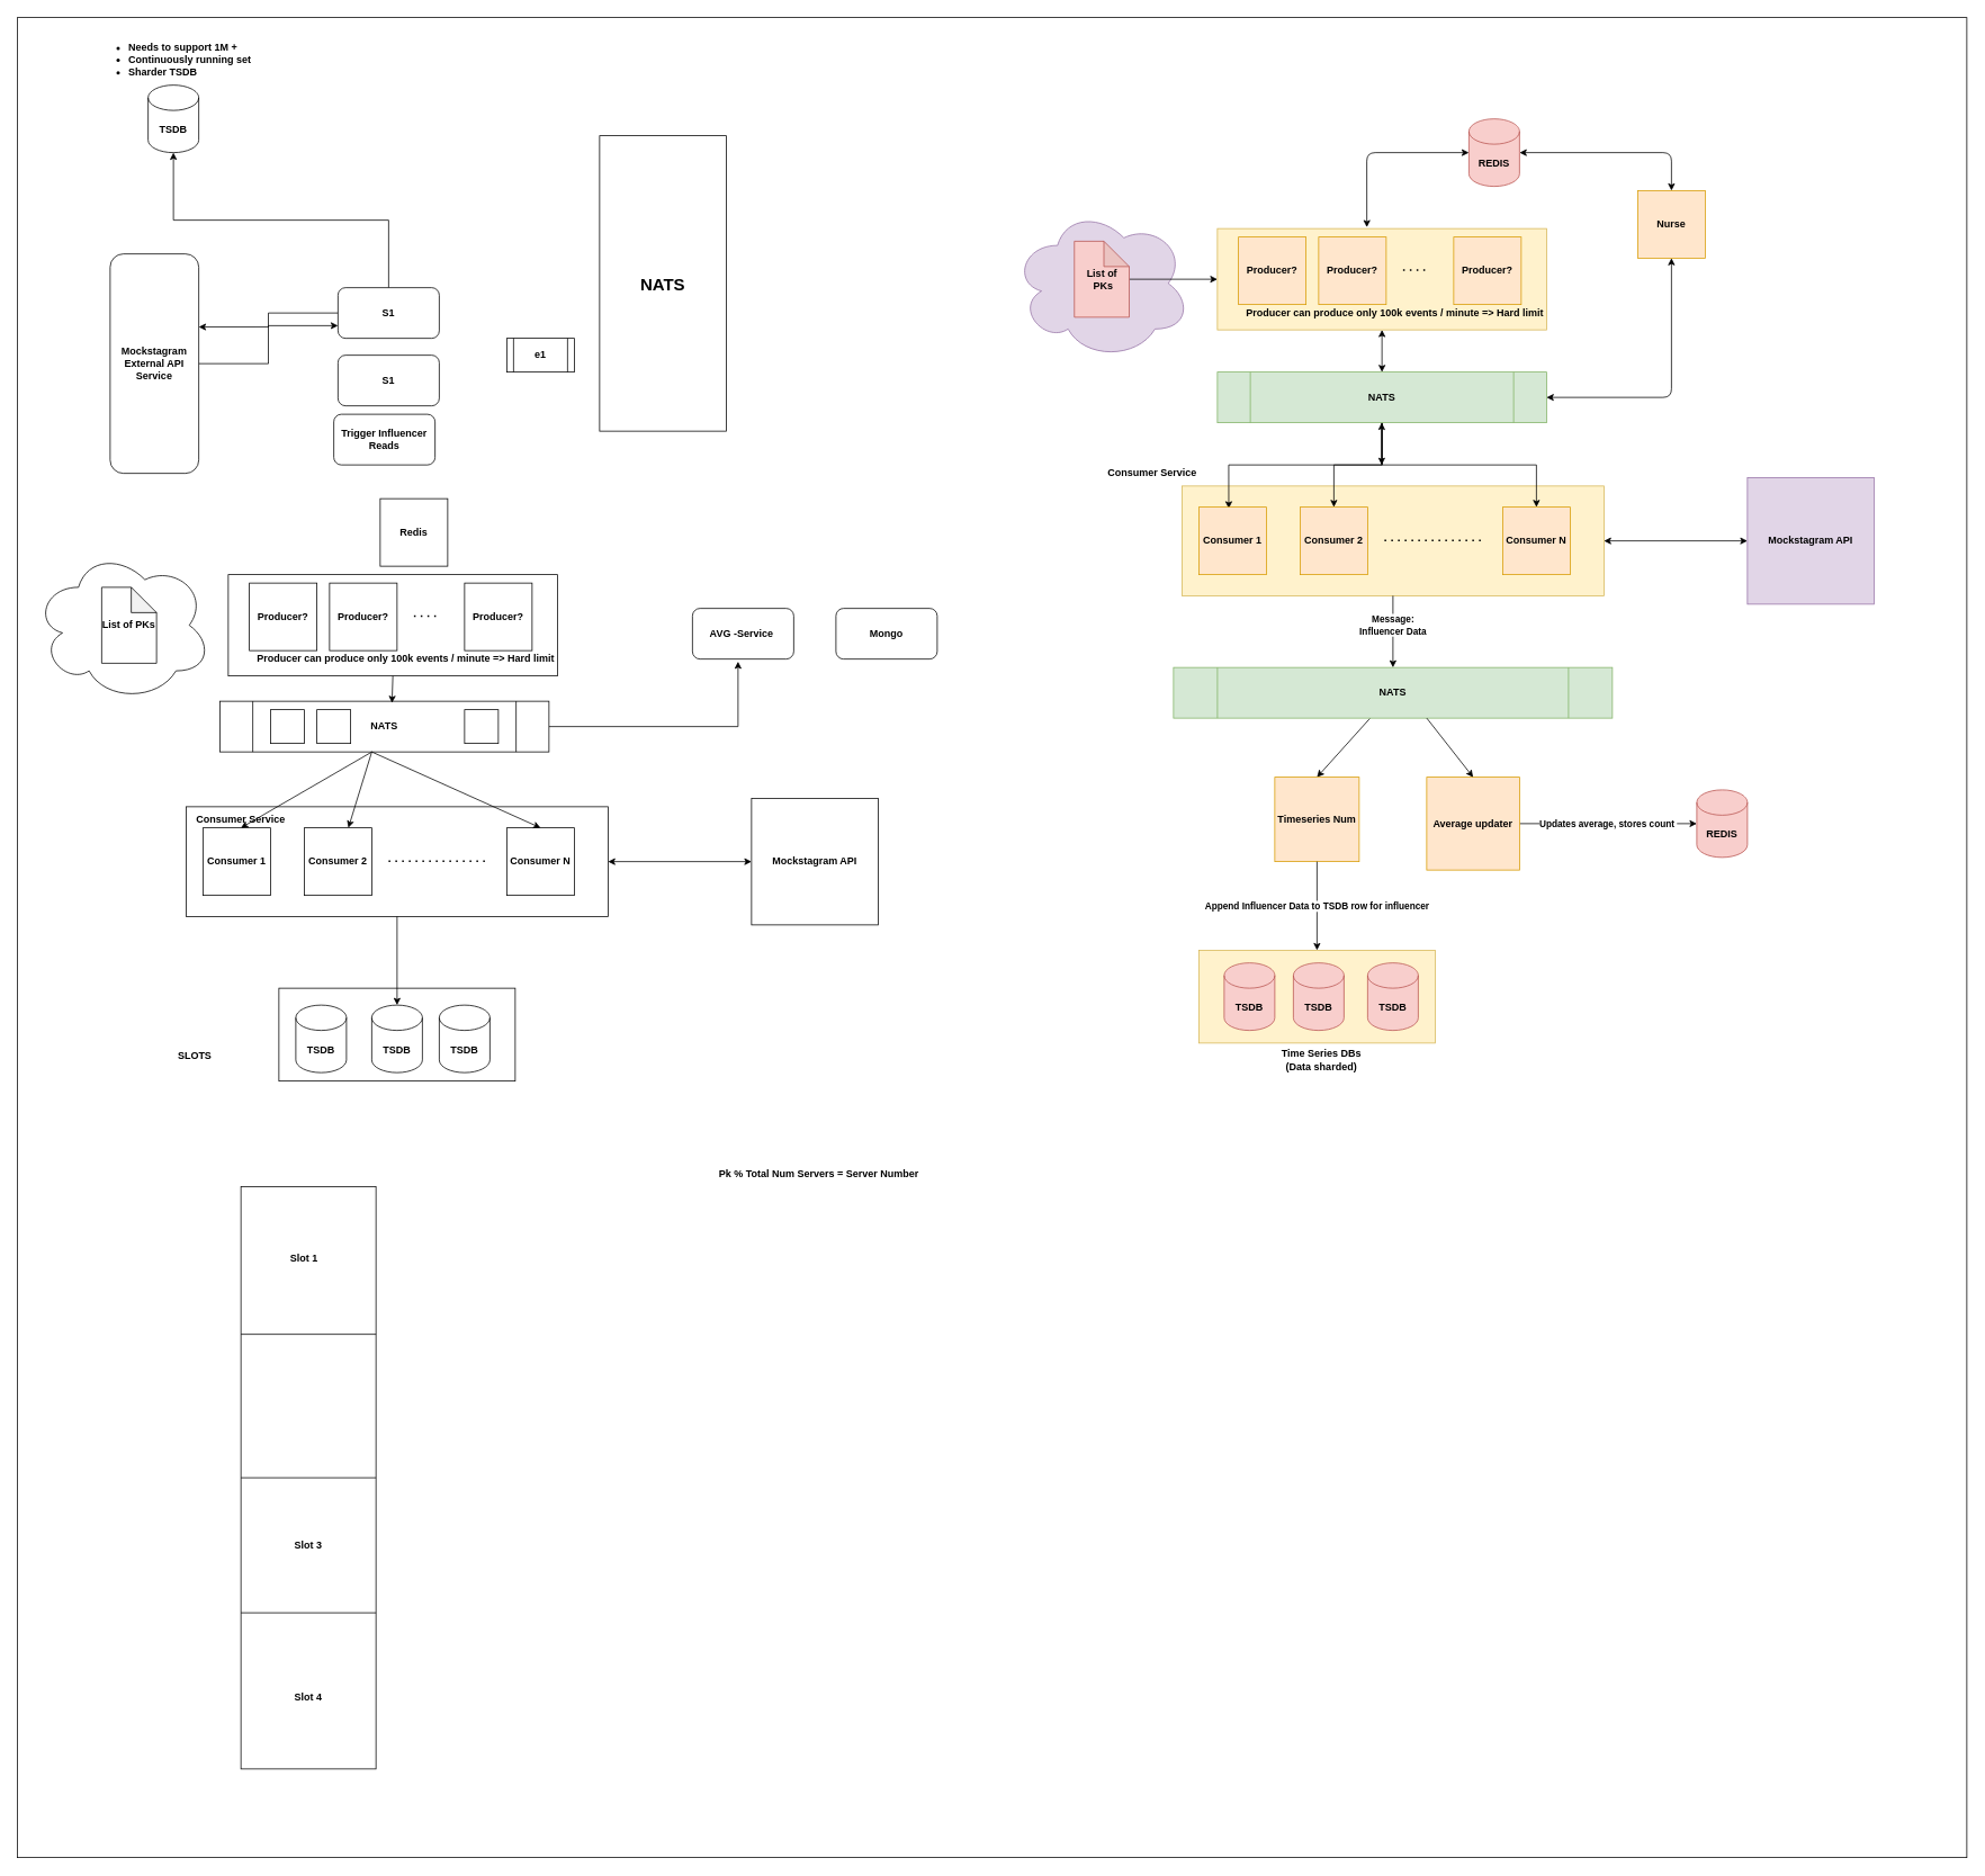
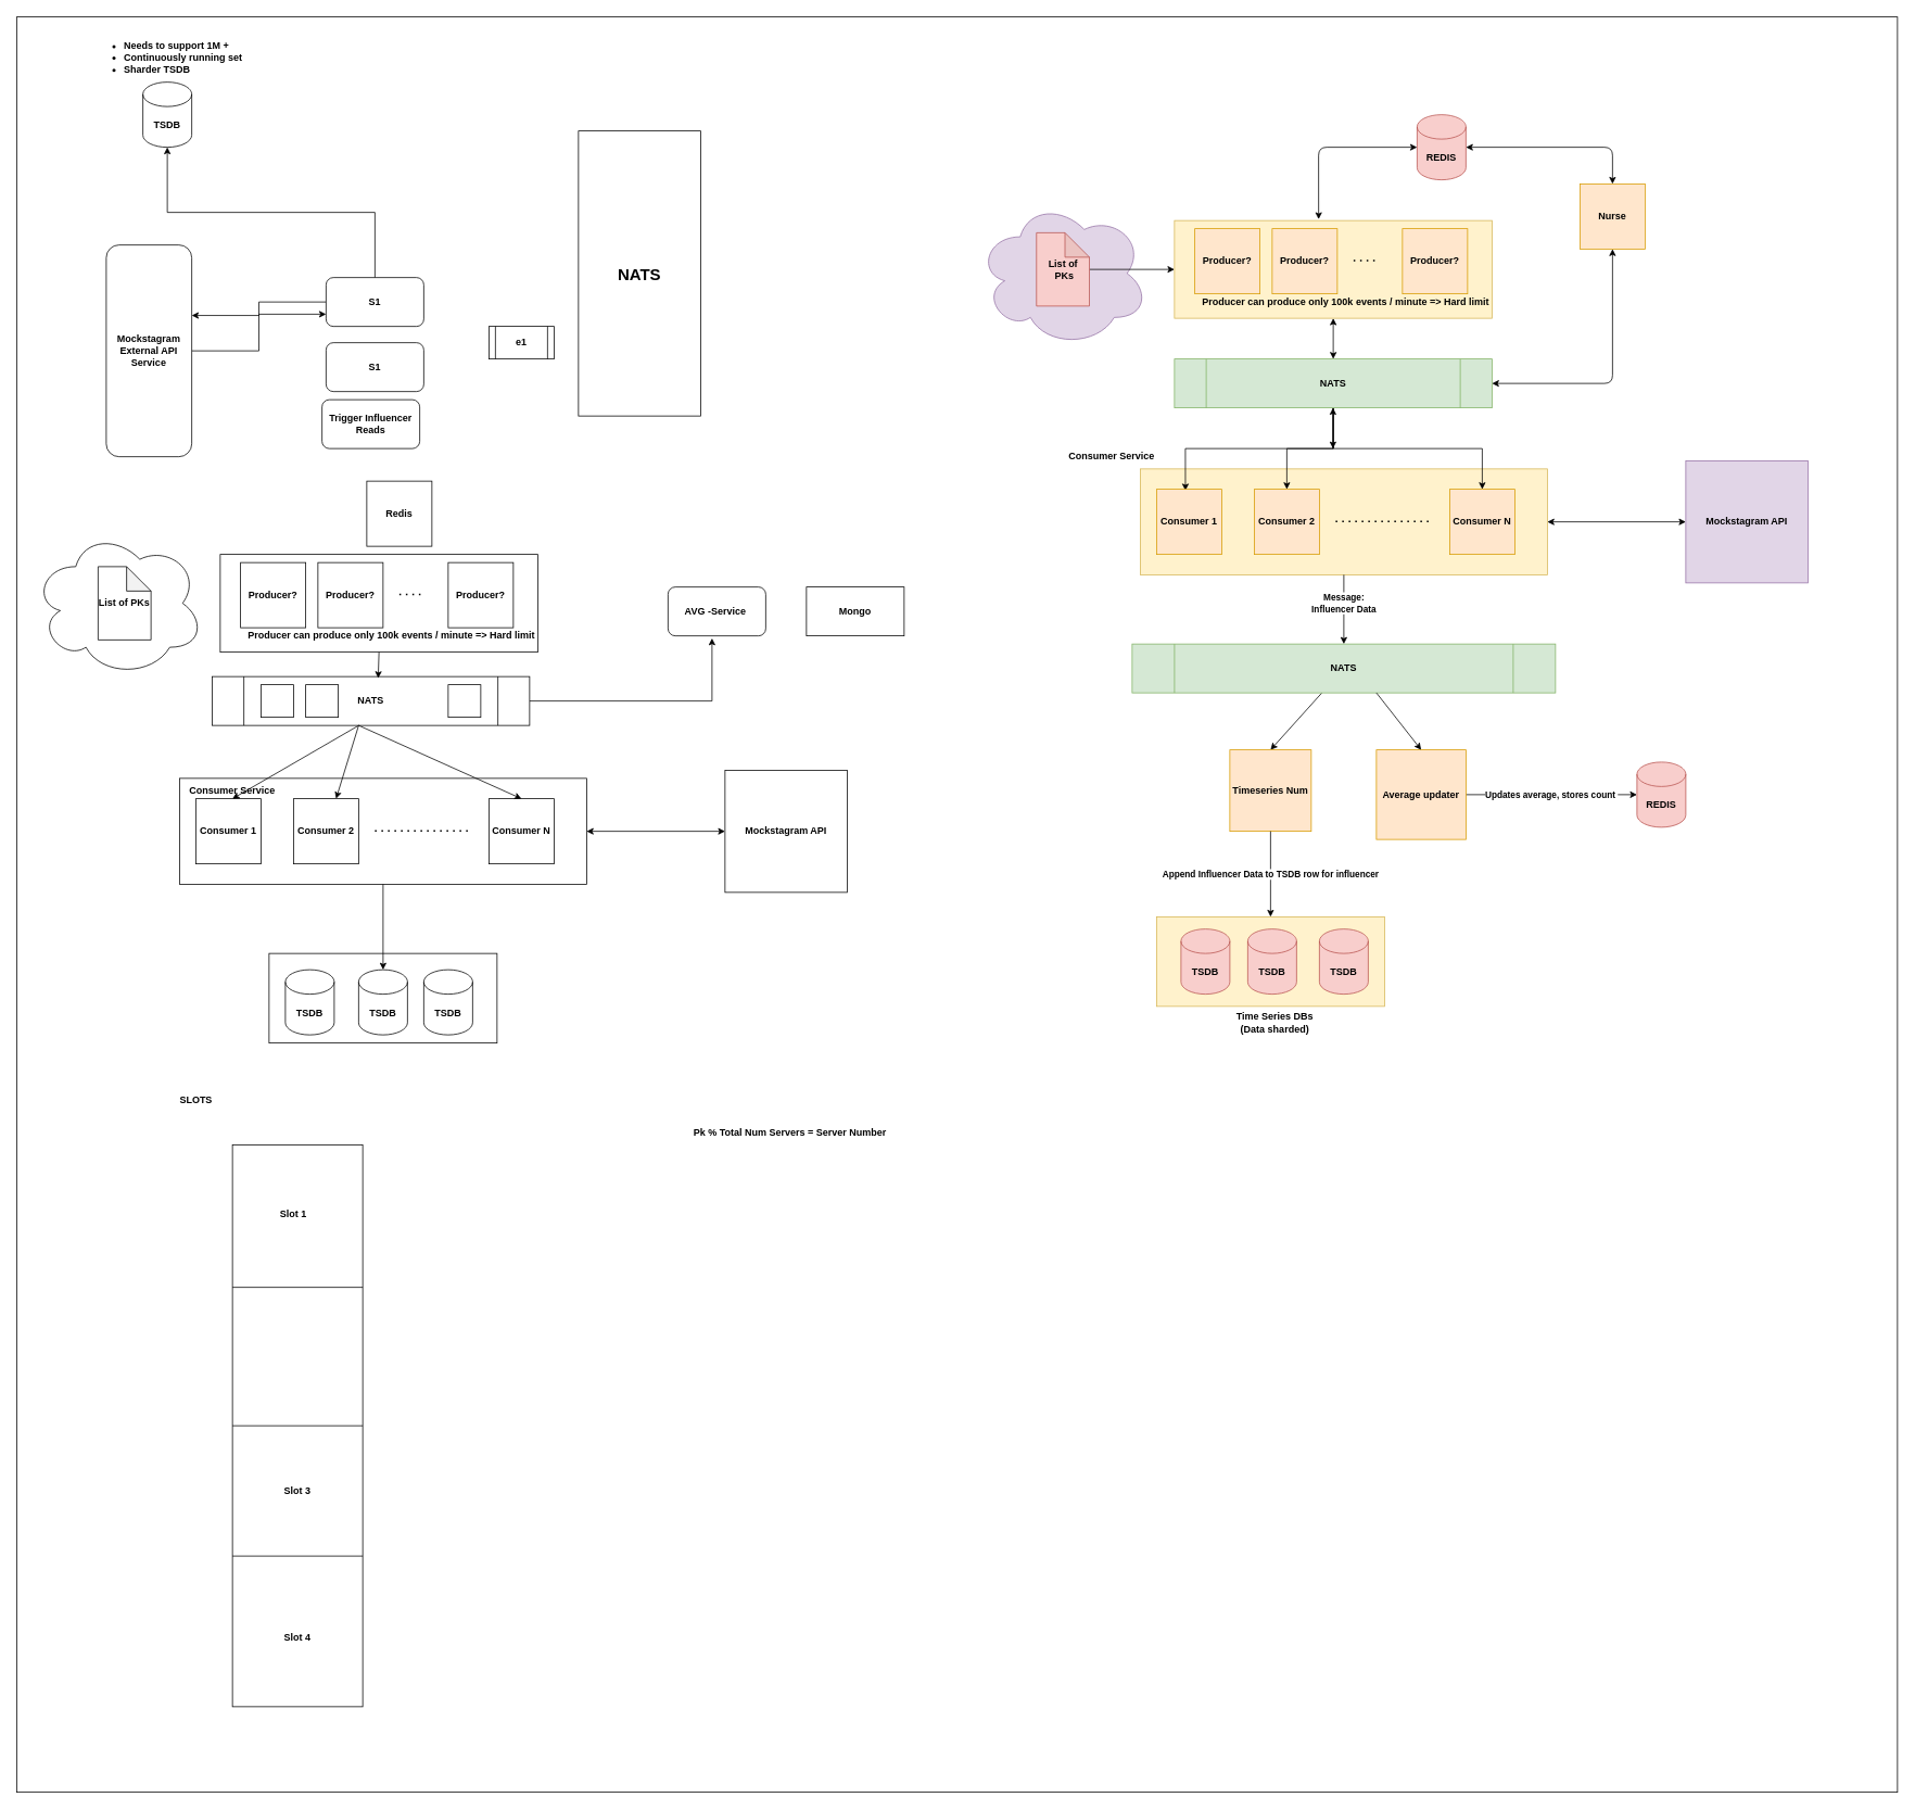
- <mxCell id="54" value="Mongo" style="rounded=1;whiteSpace=wrap;html=1;fontStyle=1" vertex="1" parent="1"><mxGeometry x="990" y="720" width="120" height="60" as="geometry" /></mxCell>
+ <mxCell id="54" value="Mongo" style="whiteSpace=wrap;html=1;fontStyle=1;rounded=0;" vertex="1" parent="1"><mxGeometry x="990" y="720" width="120" height="60" as="geometry" /></mxCell>
- <mxCell id="89" value="SLOTS" style="text;html=1;align=center;verticalAlign=middle;resizable=0;points=[];autosize=1;fontStyle=1" vertex="1" parent="1"><mxGeometry x="200" y="1240" width="60" height="20" as="geometry" /></mxCell>
+ <mxCell id="89" value="SLOTS" style="text;html=1;align=center;verticalAlign=middle;resizable=0;points=[];autosize=1;fontStyle=1" vertex="1" parent="1"><mxGeometry x="210" y="1340" width="60" height="20" as="geometry" /></mxCell>
